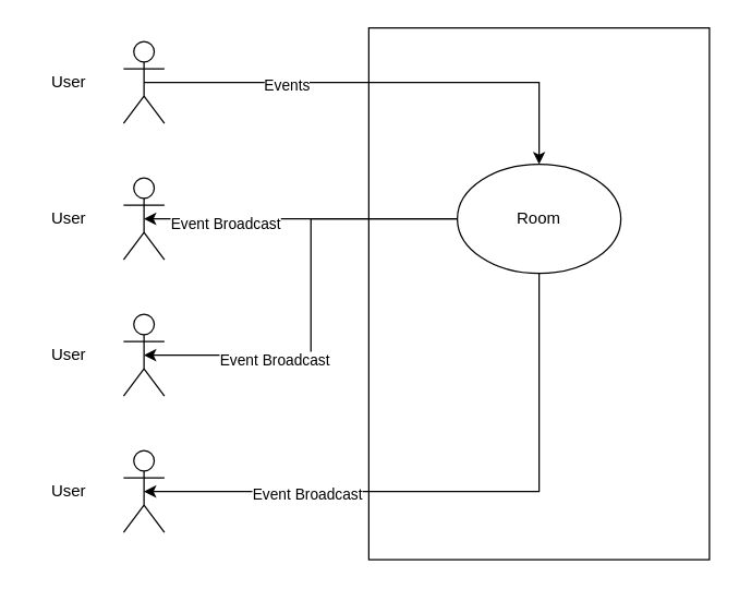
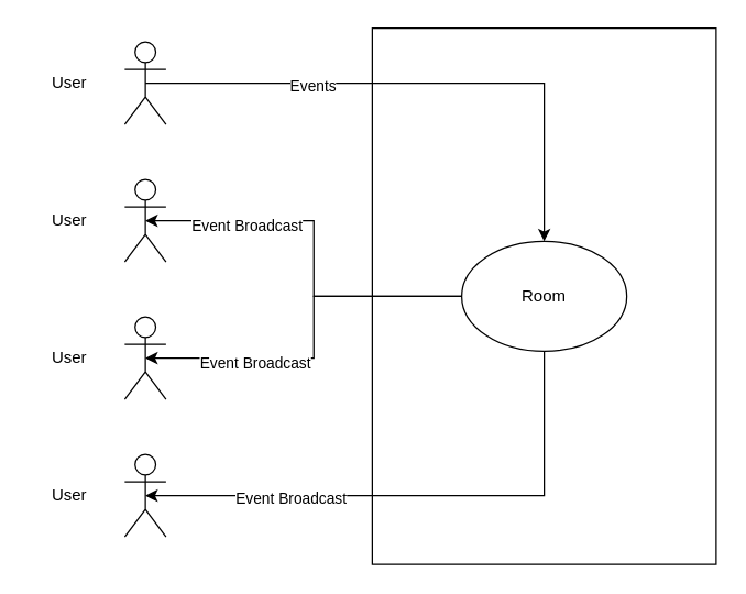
- <mxCell id="6" value="Room" style="ellipse;whiteSpace=wrap;html=1;" parent="1" vertex="1"><mxGeometry x="335" y="120" width="120" height="80" as="geometry" /></mxCell>
+ <mxCell id="6" value="Room" style="ellipse;whiteSpace=wrap;html=1;" parent="1" vertex="1"><mxGeometry x="335" y="175" width="120" height="80" as="geometry" /></mxCell>
